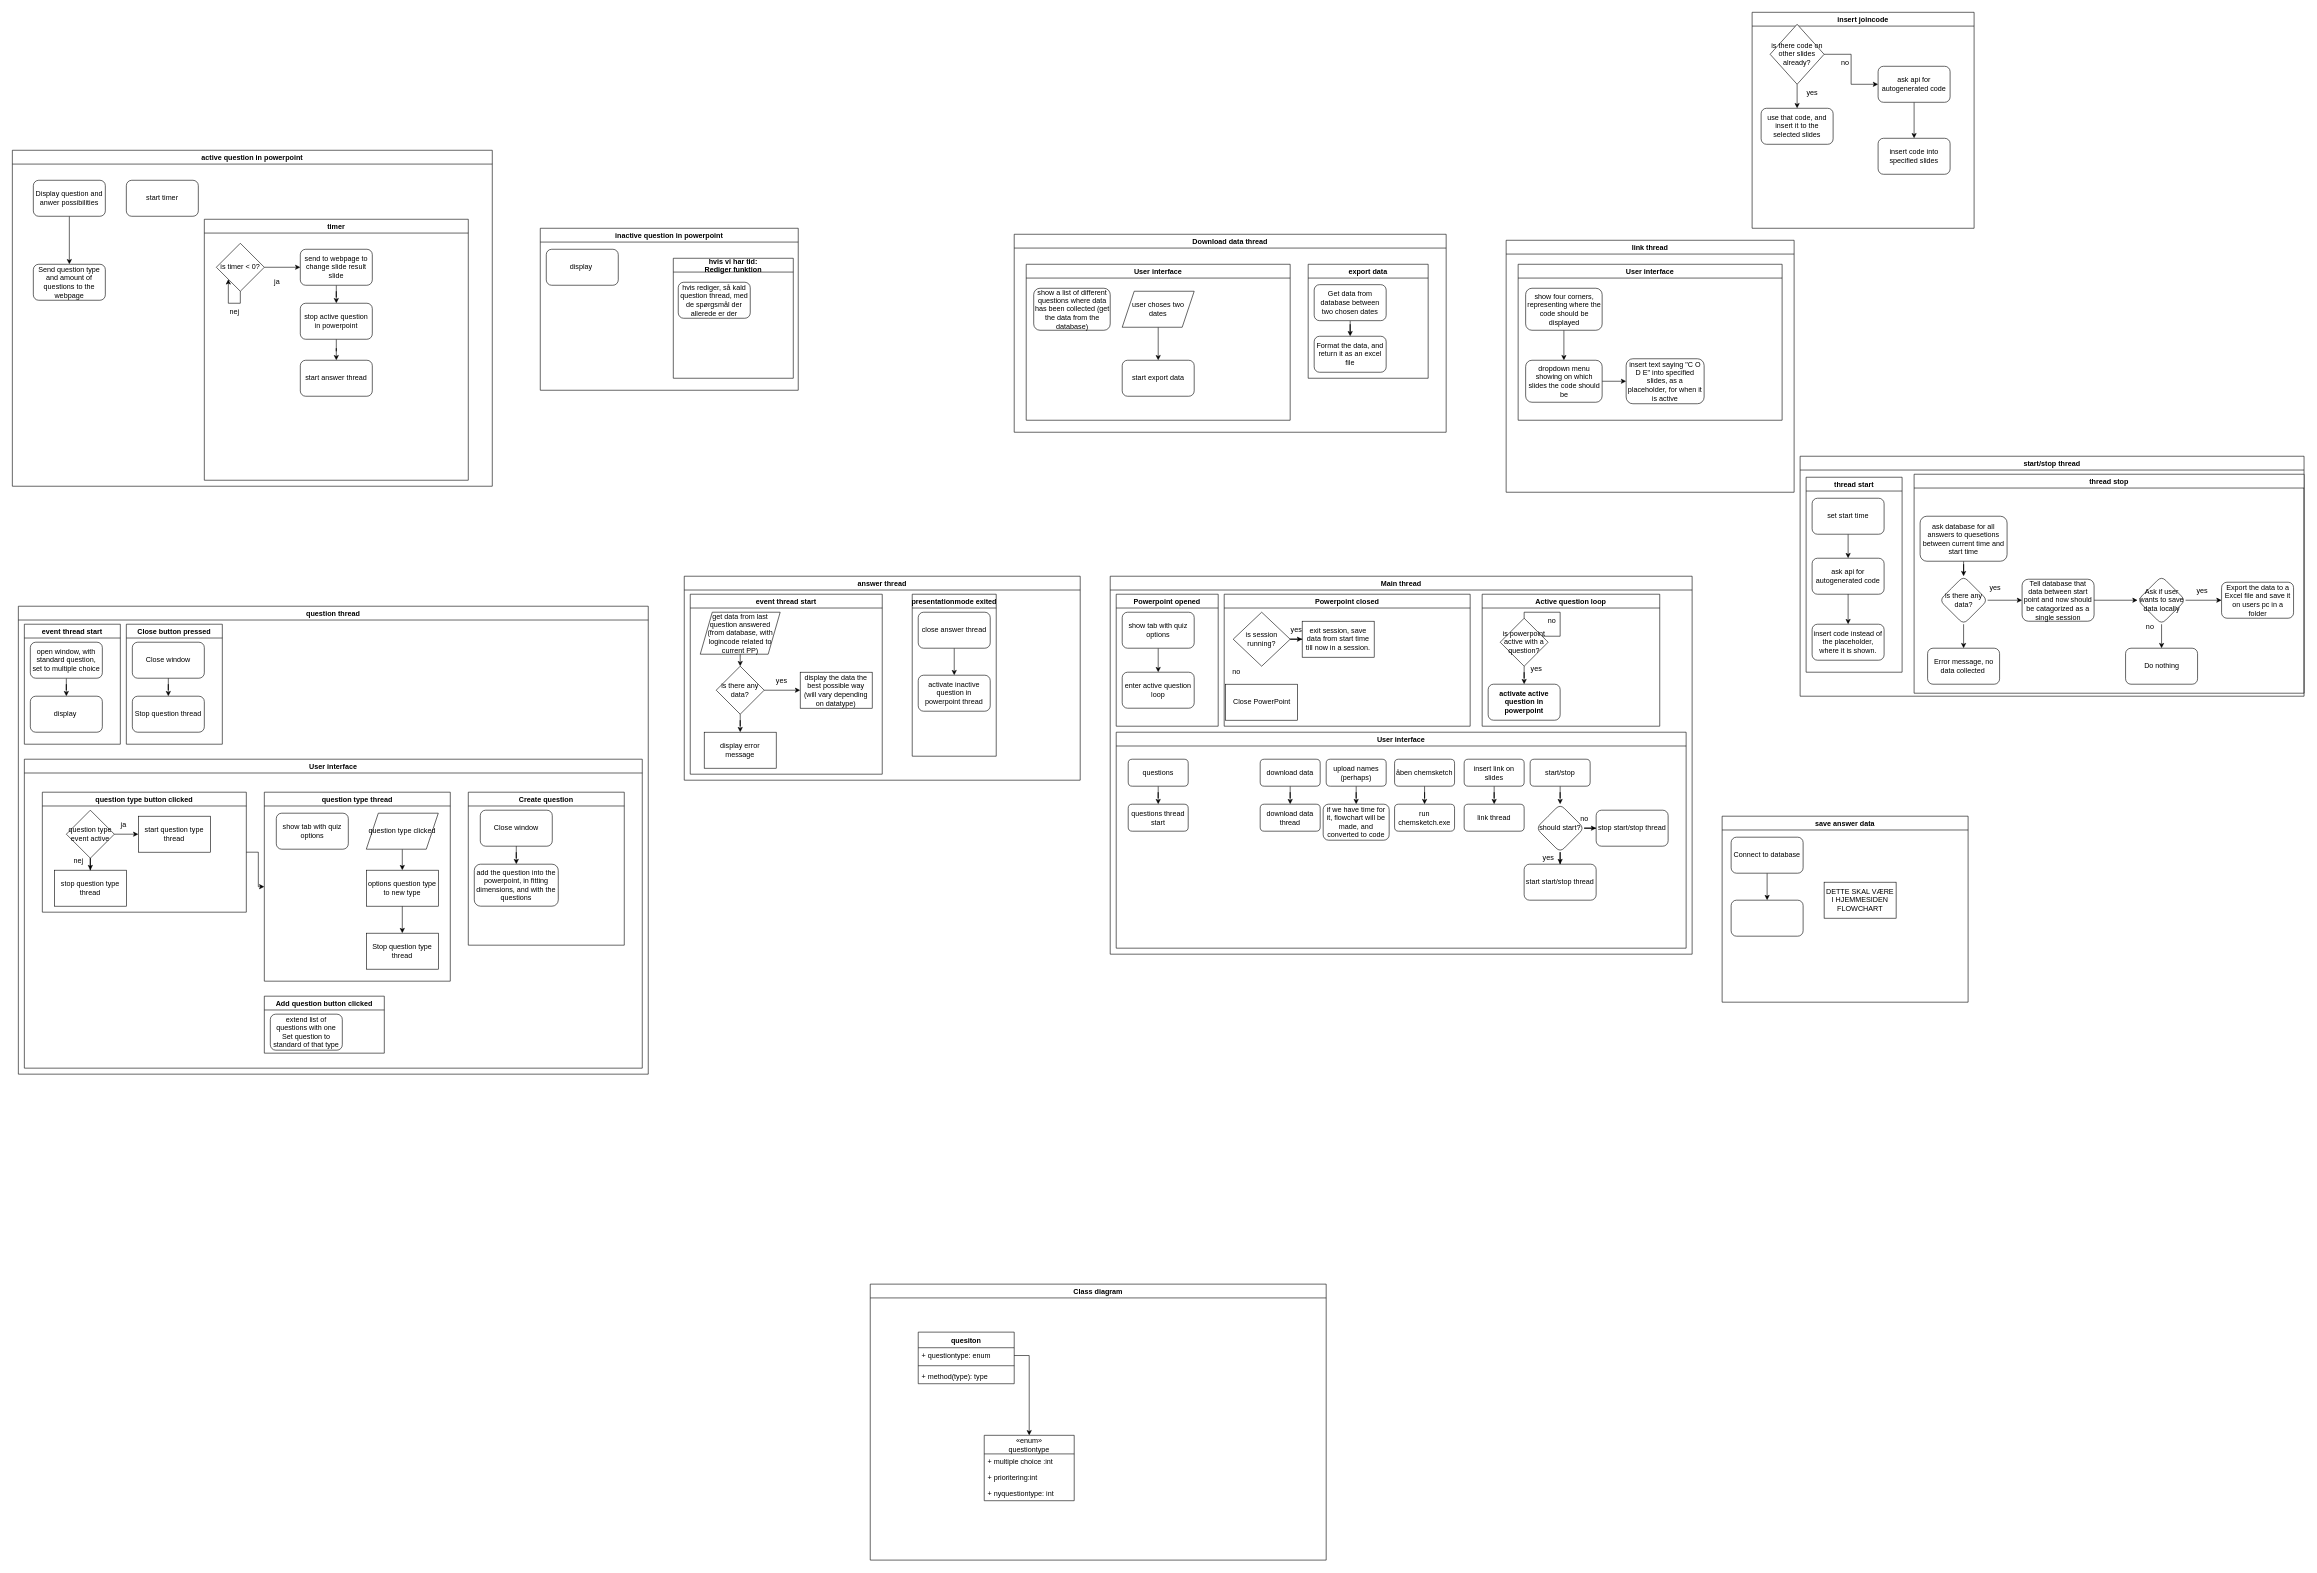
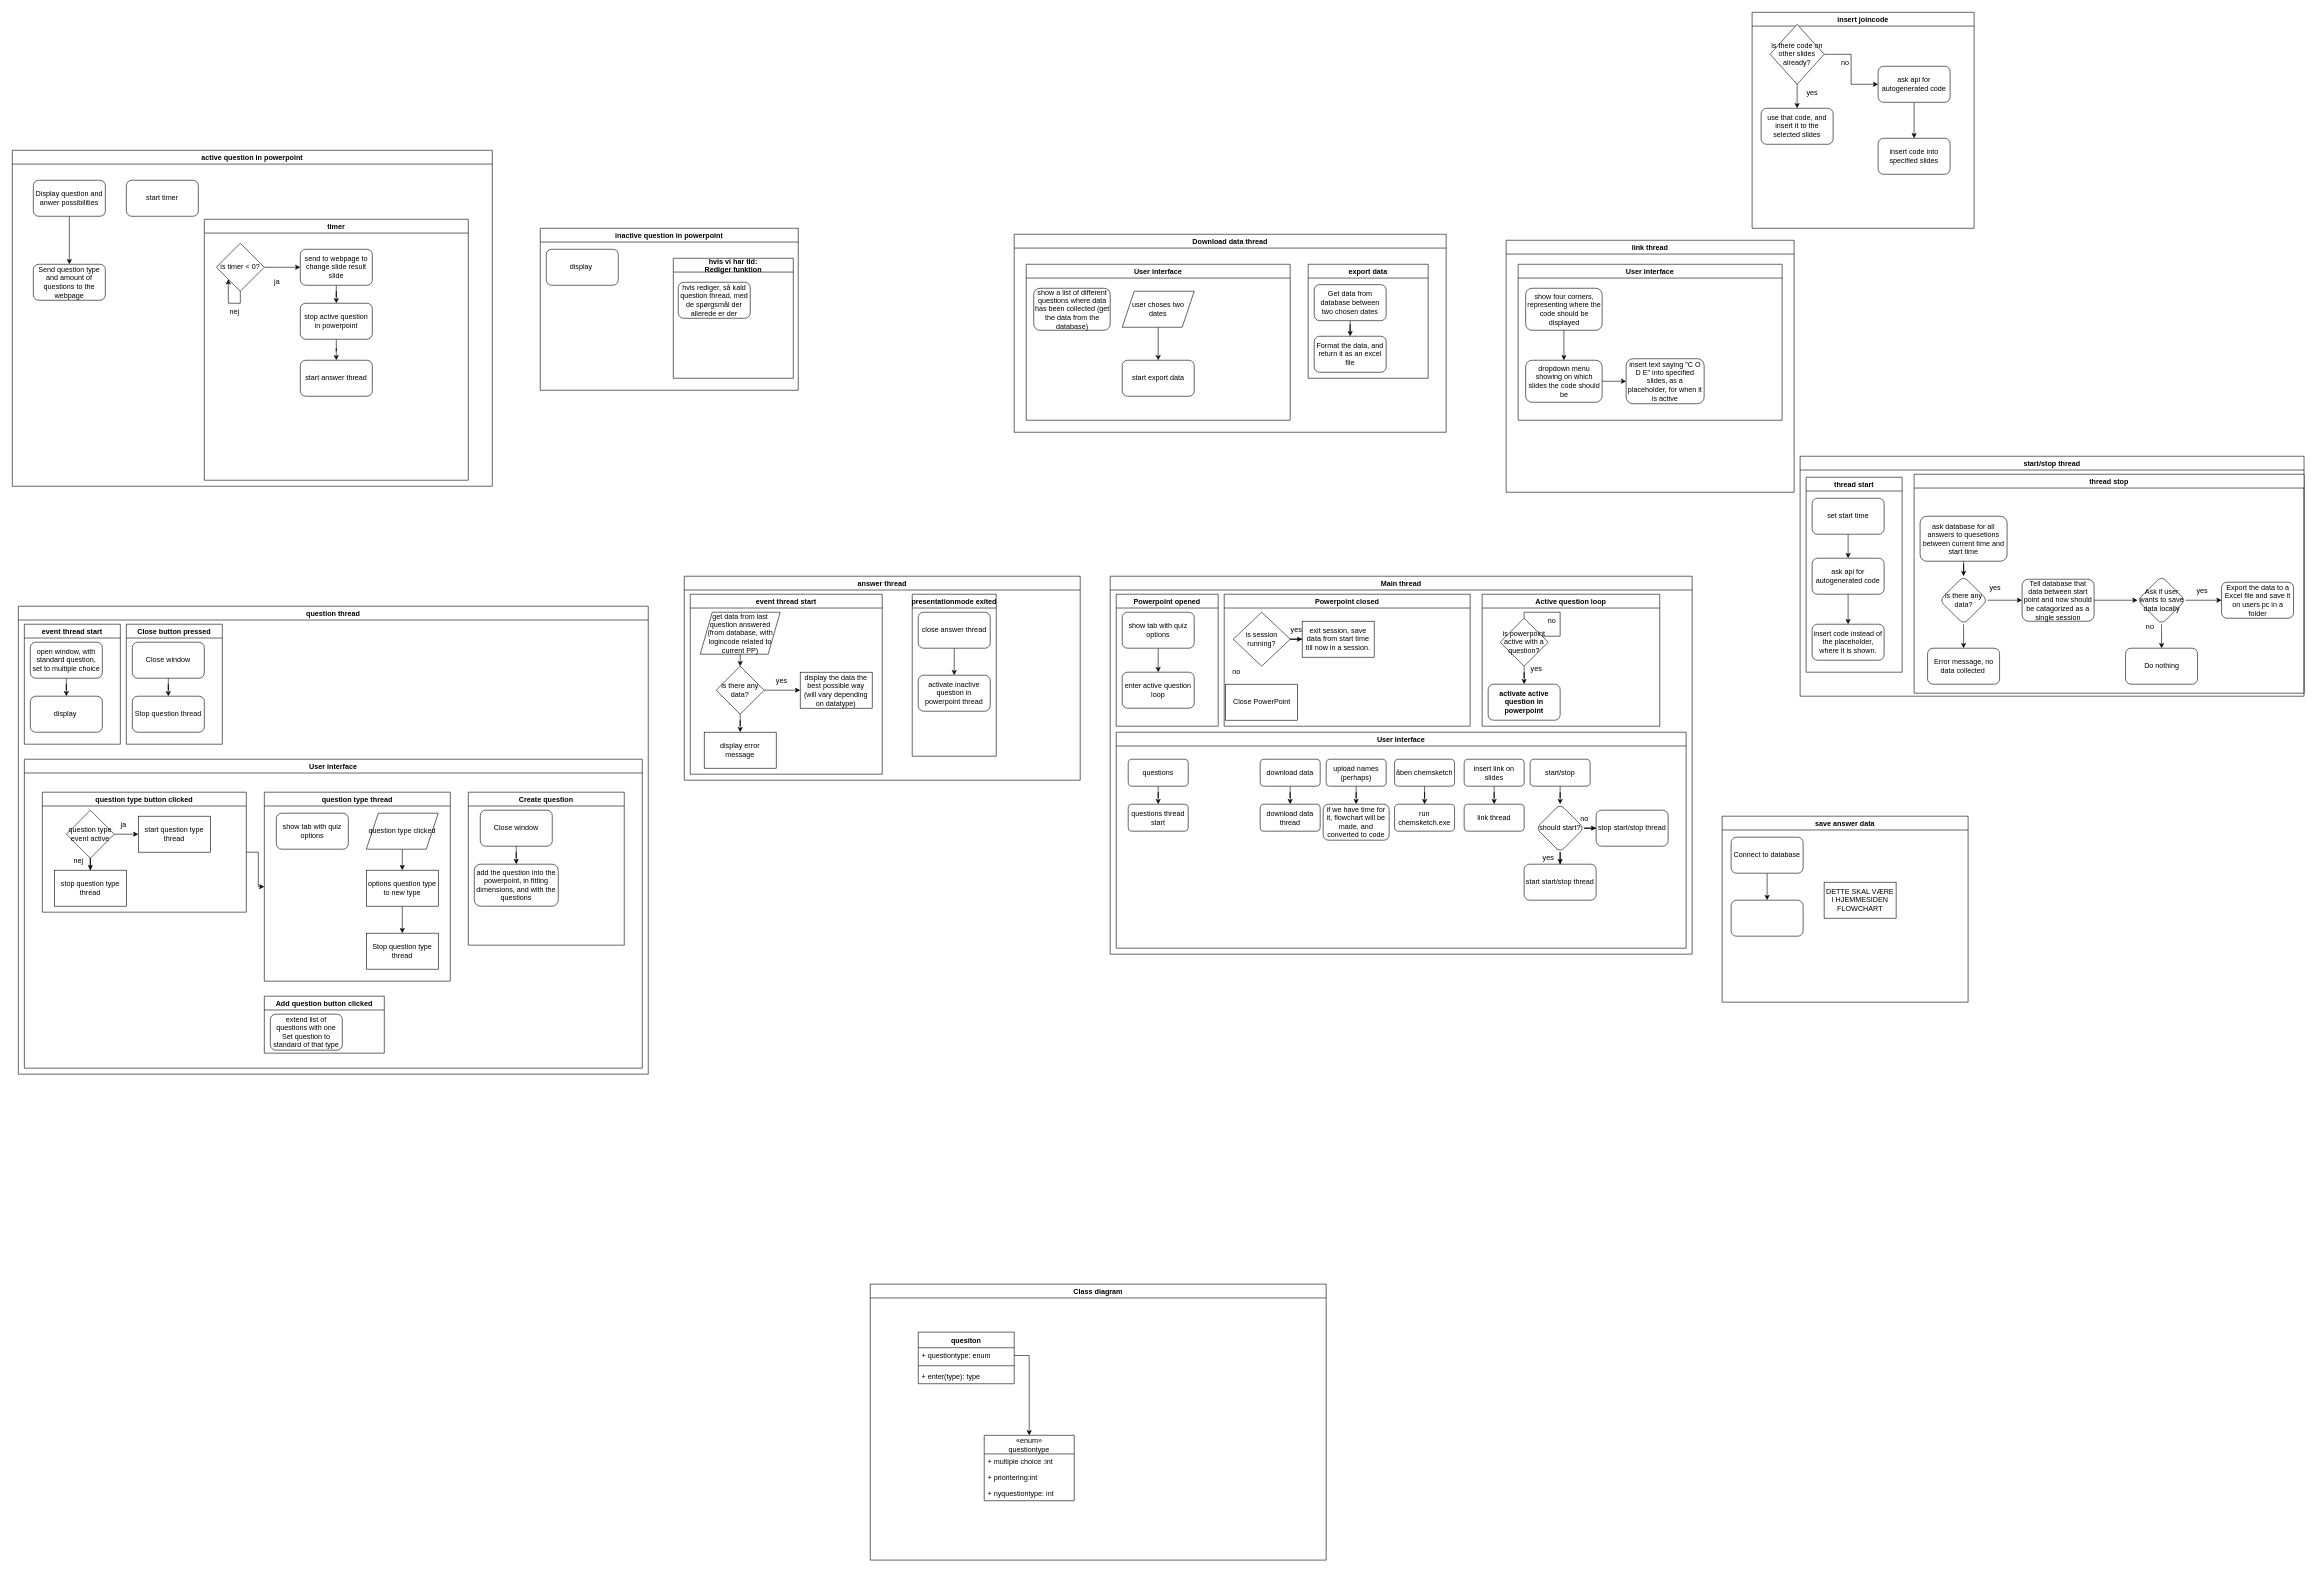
- <mxCell id="142" value="+ method(type): type" style="text;strokeColor=none;fillColor=none;align=left;verticalAlign=top;spacingLeft=4;spacingRight=4;overflow=hidden;rotatable=0;points=[[0,0.5],[1,0.5]];portConstraint=eastwest;" parent="139" vertex="1"><mxGeometry y="60" width="160" height="26" as="geometry" /></mxCell>
+ <mxCell id="142" value="+ enter(type): type" style="text;strokeColor=none;fillColor=none;align=left;verticalAlign=top;spacingLeft=4;spacingRight=4;overflow=hidden;rotatable=0;points=[[0,0.5],[1,0.5]];portConstraint=eastwest;" parent="139" vertex="1"><mxGeometry y="60" width="160" height="26" as="geometry" /></mxCell>
